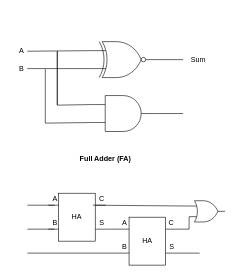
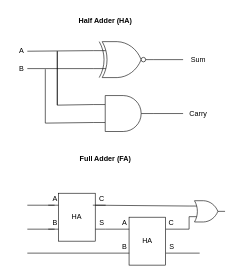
+ <mxCell id="19" value="&lt;b&gt;Half Adder (HA)&lt;/b&gt;" style="text;html=1;align=center;verticalAlign=middle;resizable=0;points=[];autosize=1;strokeColor=none;fillColor=none;" vertex="1" parent="3"><mxGeometry x="100" width="110" height="30" as="geometry" /></mxCell>
+ <mxCell id="18" value="Carry" style="text;html=1;align=center;verticalAlign=middle;resizable=0;points=[];autosize=1;strokeColor=none;fillColor=none;" vertex="1" parent="3"><mxGeometry x="285" y="154" width="50" height="30" as="geometry" /></mxCell>
